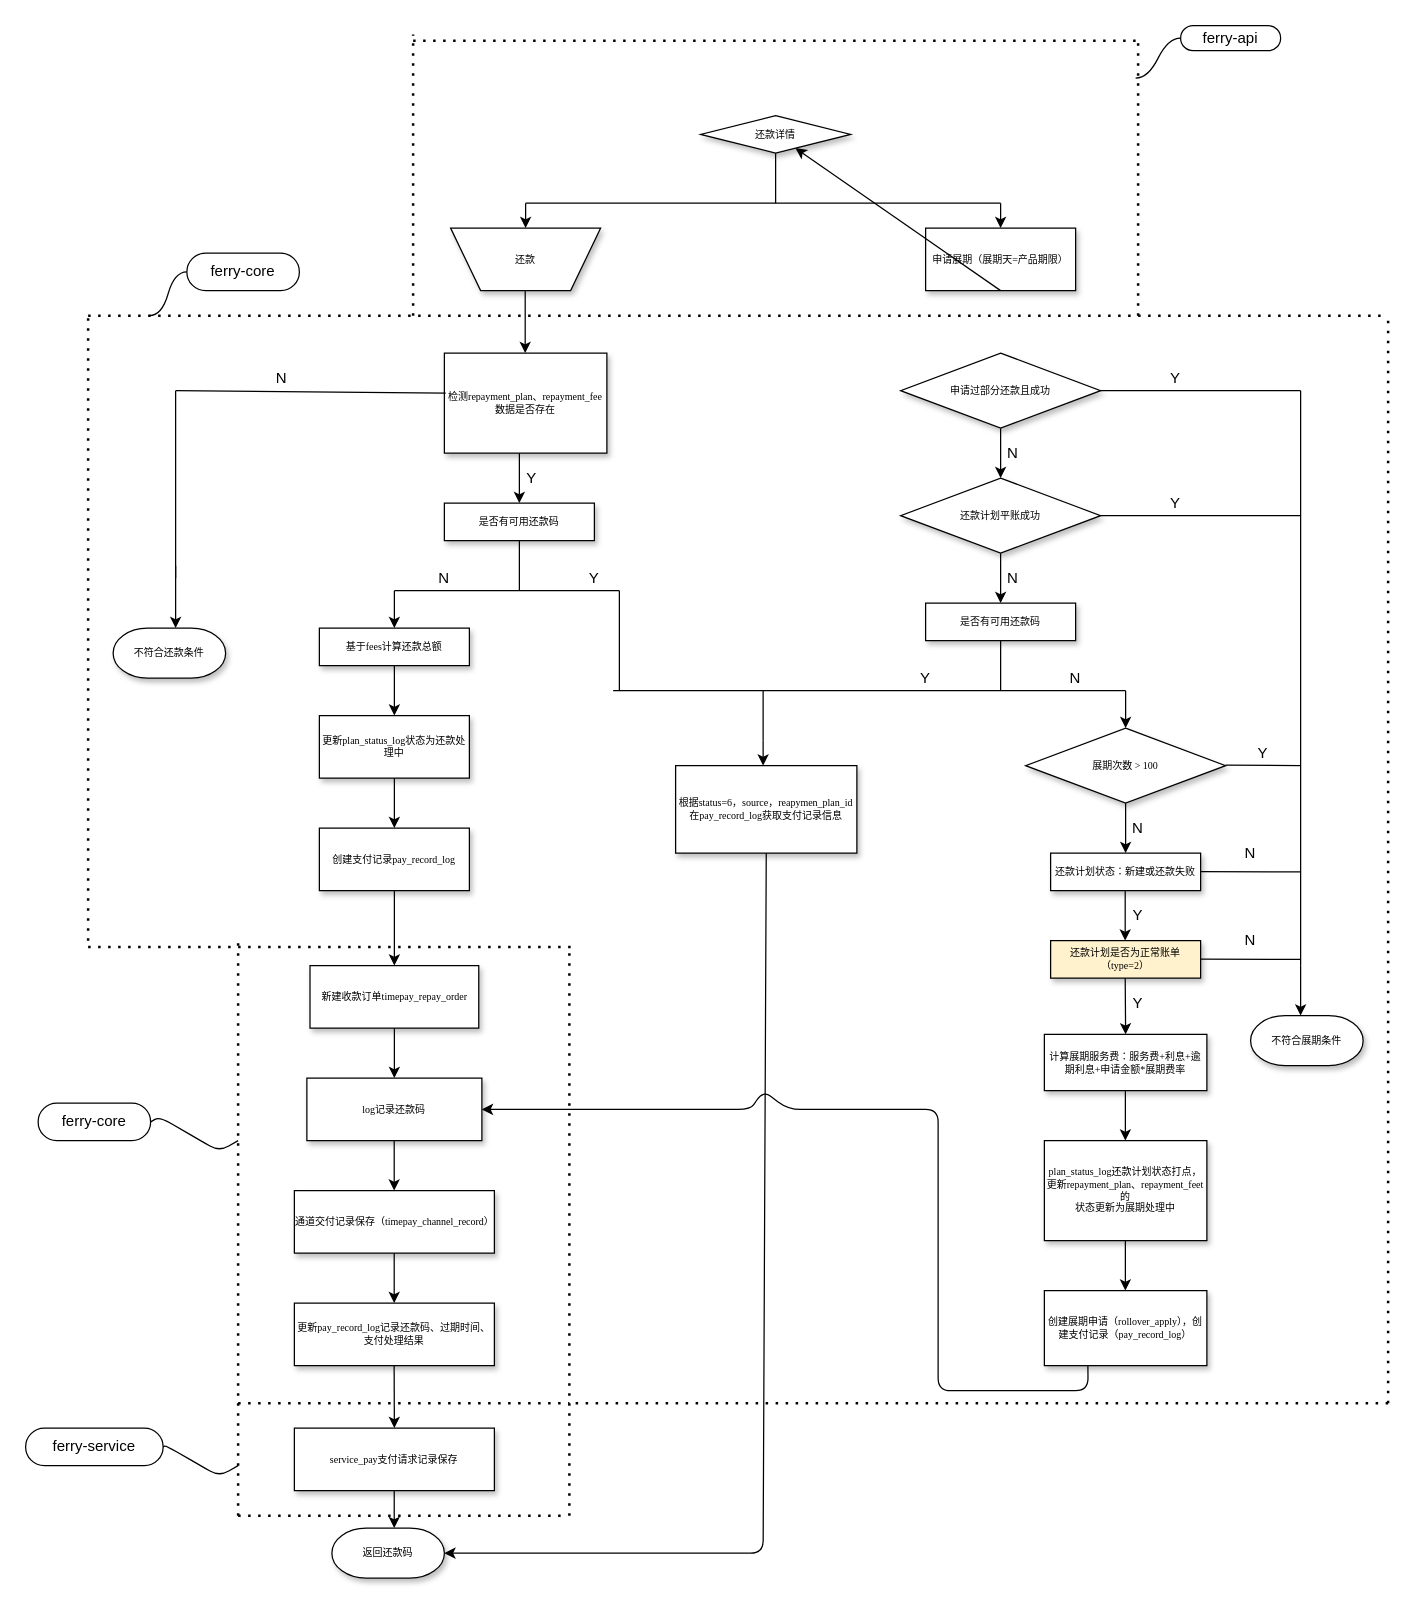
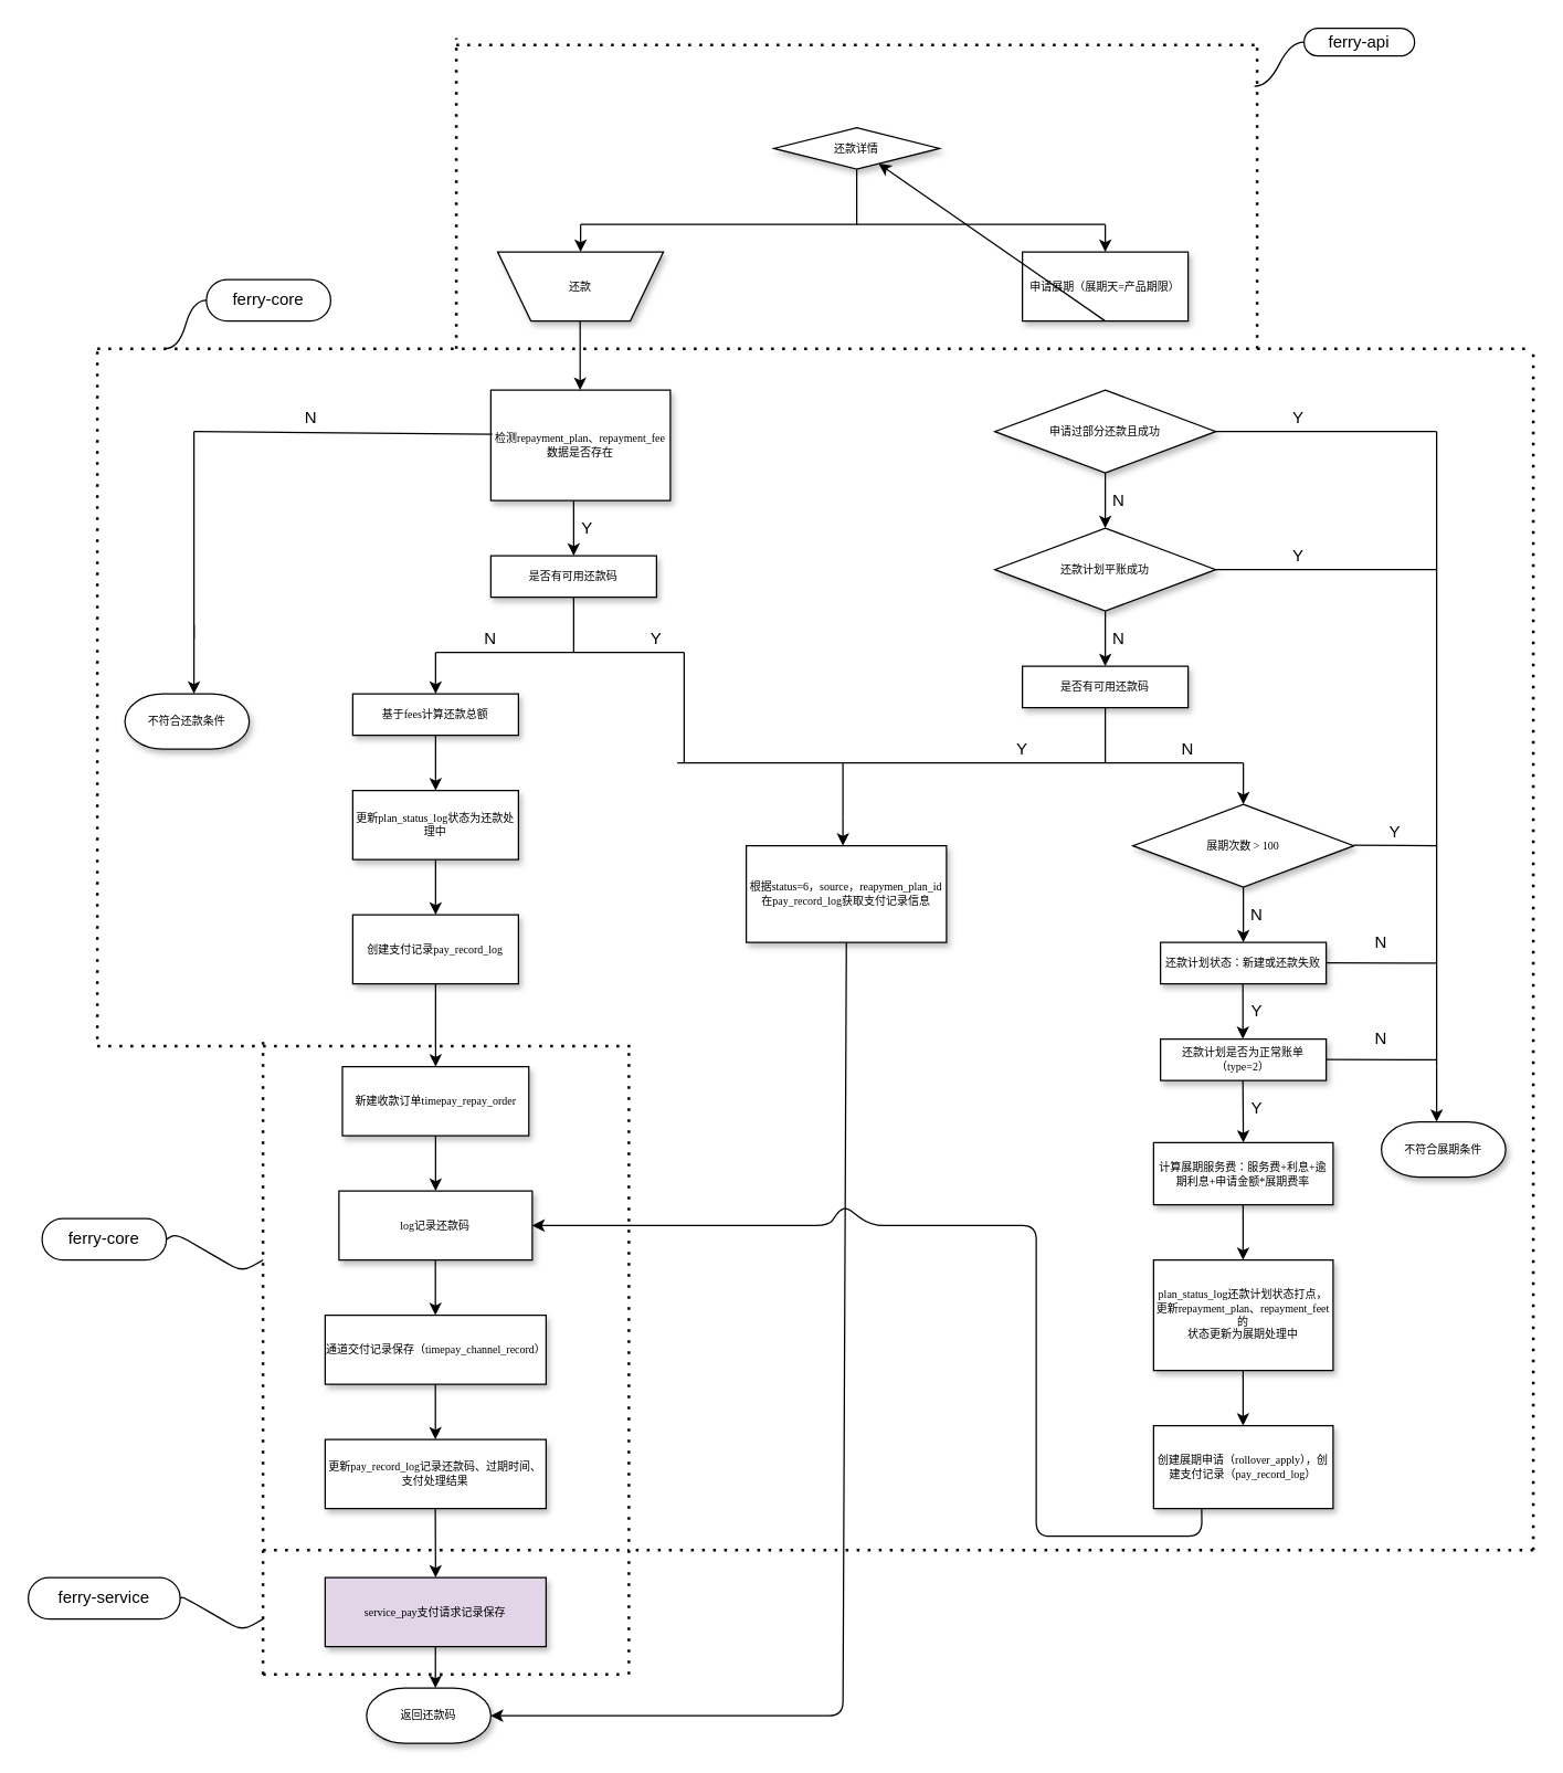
- <mxCell id="28" value="还款计划是否为正常账单（type=2）" style="rounded=0;whiteSpace=wrap;html=1;shadow=1;labelBackgroundColor=none;strokeWidth=1;fontFamily=Verdana;fontSize=8;align=center;fillColor=#fff2cc;" vertex="1" parent="1"><mxGeometry x="840" y="752" width="120" height="30" as="geometry" /></mxCell>
+ <mxCell id="28" value="还款计划是否为正常账单（type=2）" style="rounded=0;whiteSpace=wrap;html=1;shadow=1;labelBackgroundColor=none;strokeWidth=1;fontFamily=Verdana;fontSize=8;align=center;" vertex="1" parent="1"><mxGeometry x="840" y="752" width="120" height="30" as="geometry" /></mxCell>
- <mxCell id="85" value="service_pay支付请求记录保存" style="rounded=0;whiteSpace=wrap;html=1;shadow=1;labelBackgroundColor=none;strokeWidth=1;fontFamily=Verdana;fontSize=8;align=center;" vertex="1" parent="1"><mxGeometry x="235" y="1142" width="160" height="50" as="geometry" /></mxCell>
+ <mxCell id="85" value="service_pay支付请求记录保存" style="rounded=0;whiteSpace=wrap;html=1;shadow=1;labelBackgroundColor=none;strokeWidth=1;fontFamily=Verdana;fontSize=8;align=center;fillColor=#e1d5e7;" vertex="1" parent="1"><mxGeometry x="235" y="1142" width="160" height="50" as="geometry" /></mxCell>
